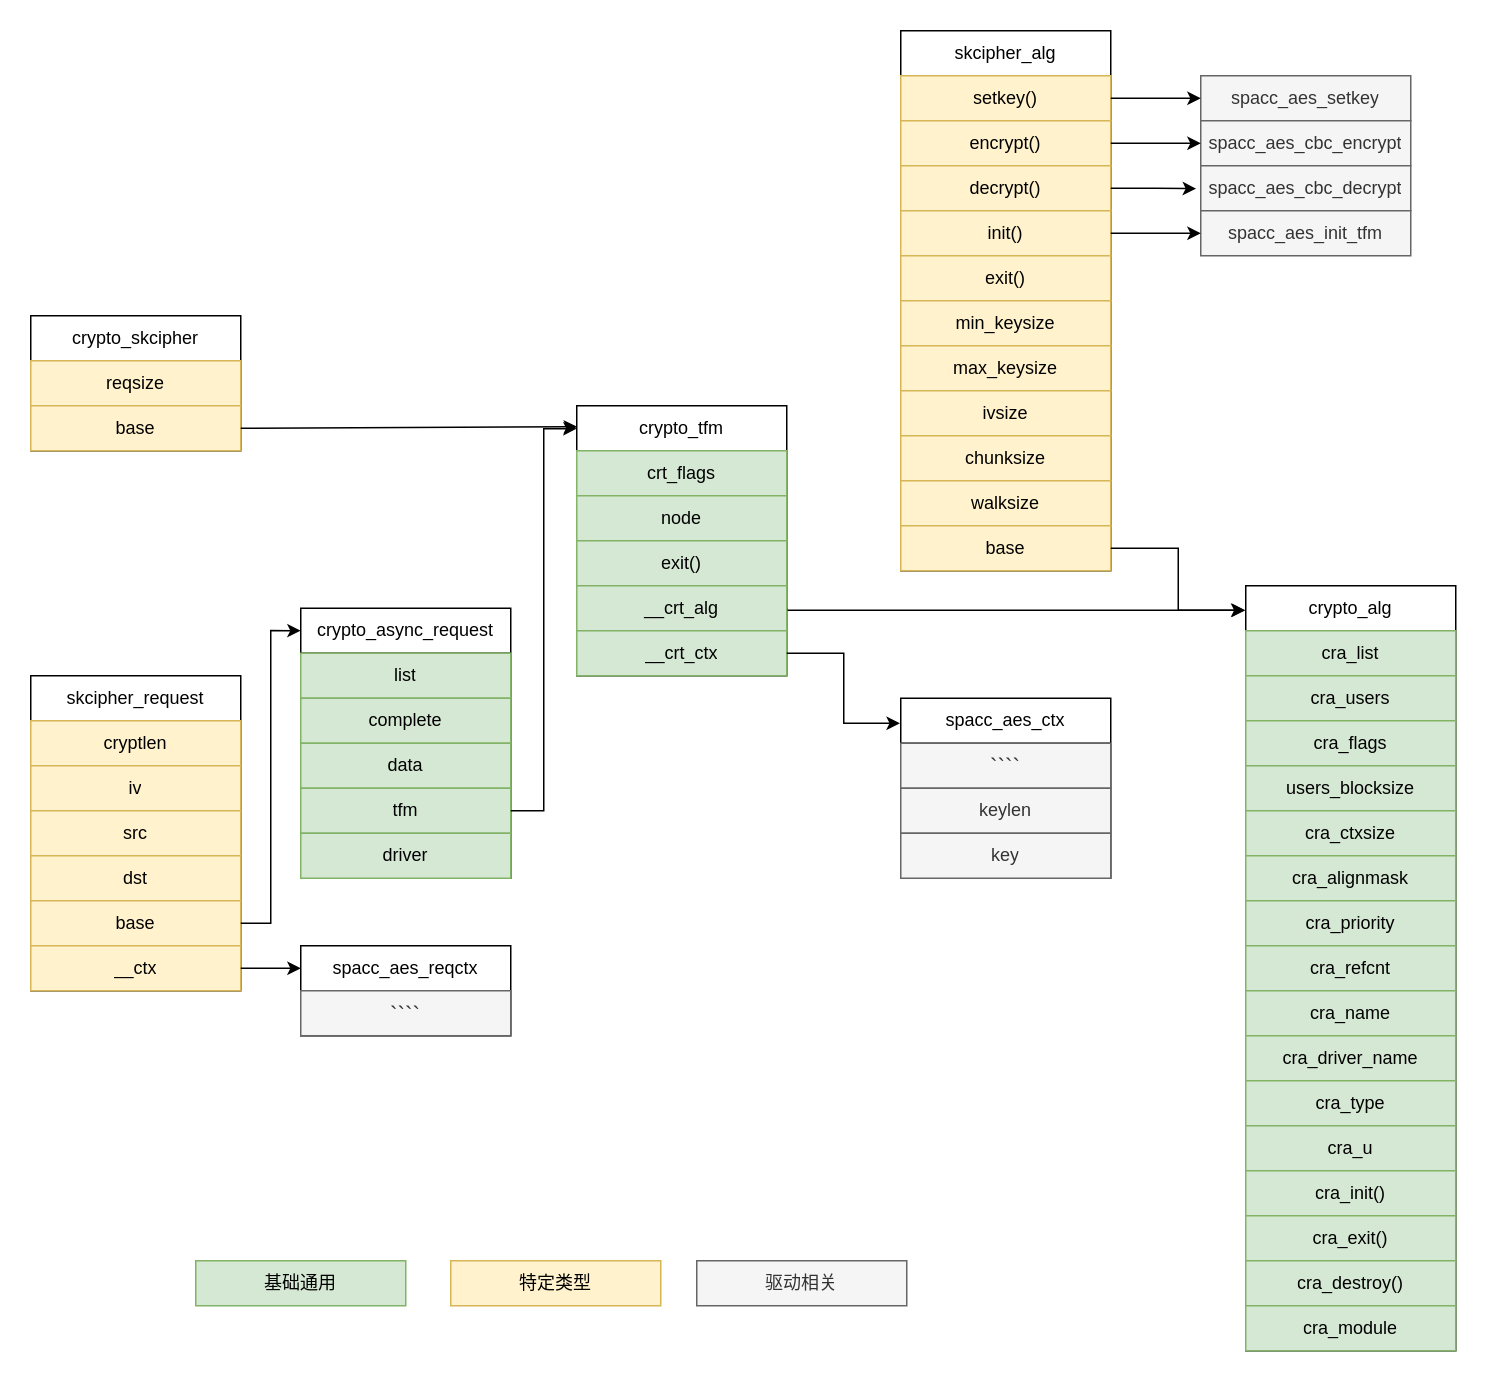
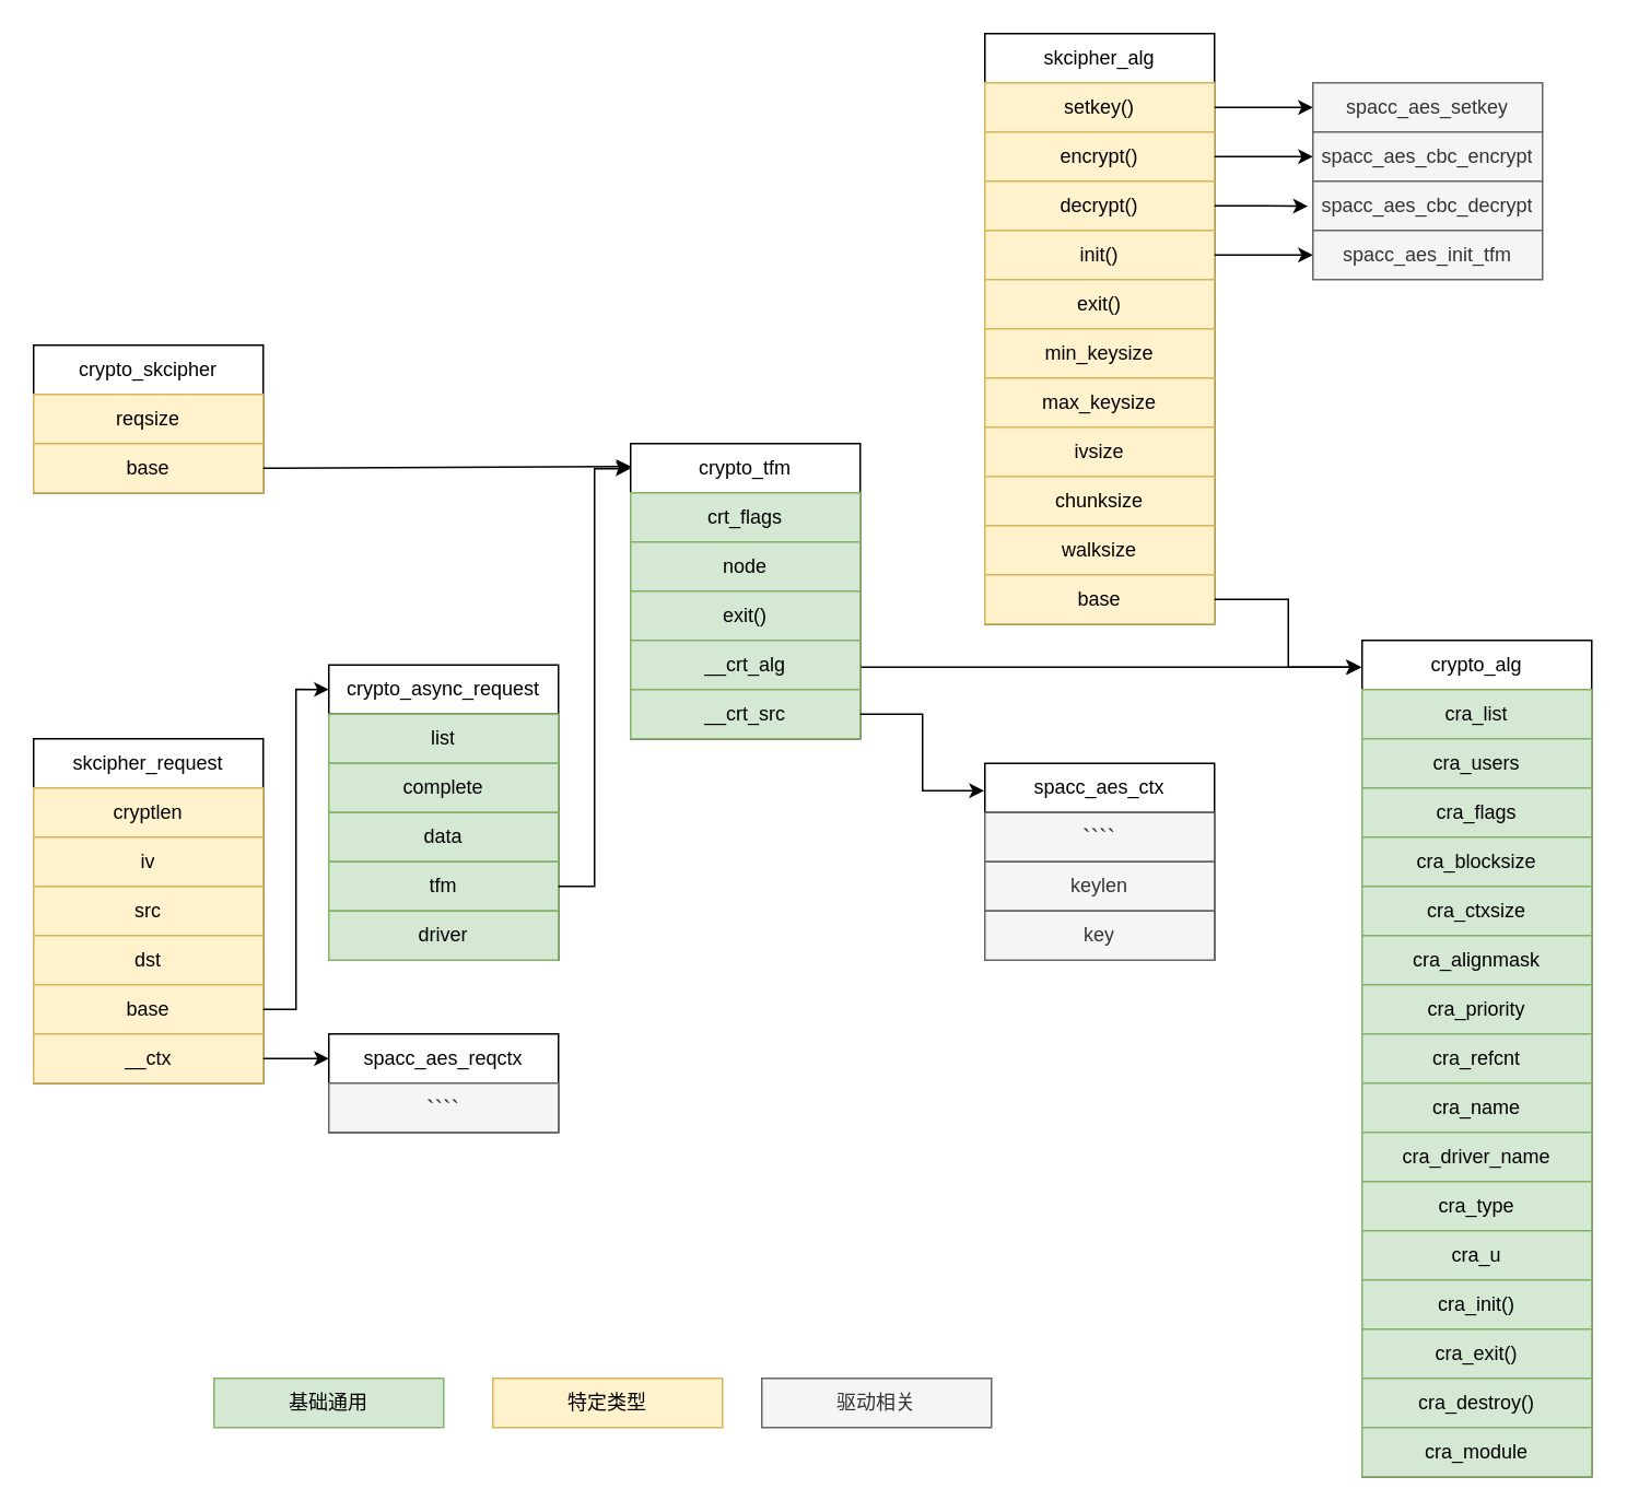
- <mxCell id="14" value="__crt_ctx" style="text;strokeColor=#82b366;fillColor=#d5e8d4;align=center;verticalAlign=middle;spacingLeft=4;spacingRight=4;overflow=hidden;points=[[0,0.5],[1,0.5]];portConstraint=eastwest;rotatable=0;whiteSpace=wrap;html=1;" parent="9" vertex="1"><mxGeometry y="150" width="140" height="30" as="geometry" /></mxCell>
+ <mxCell id="14" value="__crt_src" style="text;strokeColor=#82b366;fillColor=#d5e8d4;align=center;verticalAlign=middle;spacingLeft=4;spacingRight=4;overflow=hidden;points=[[0,0.5],[1,0.5]];portConstraint=eastwest;rotatable=0;whiteSpace=wrap;html=1;" parent="9" vertex="1"><mxGeometry y="150" width="140" height="30" as="geometry" /></mxCell>
- <mxCell id="19" value="users_blocksize" style="text;strokeColor=#82b366;fillColor=#d5e8d4;align=center;verticalAlign=middle;spacingLeft=4;spacingRight=4;overflow=hidden;points=[[0,0.5],[1,0.5]];portConstraint=eastwest;rotatable=0;whiteSpace=wrap;html=1;" parent="15" vertex="1"><mxGeometry y="120" width="140" height="30" as="geometry" /></mxCell>
+ <mxCell id="19" value="cra_blocksize" style="text;strokeColor=#82b366;fillColor=#d5e8d4;align=center;verticalAlign=middle;spacingLeft=4;spacingRight=4;overflow=hidden;points=[[0,0.5],[1,0.5]];portConstraint=eastwest;rotatable=0;whiteSpace=wrap;html=1;" parent="15" vertex="1"><mxGeometry y="120" width="140" height="30" as="geometry" /></mxCell>
